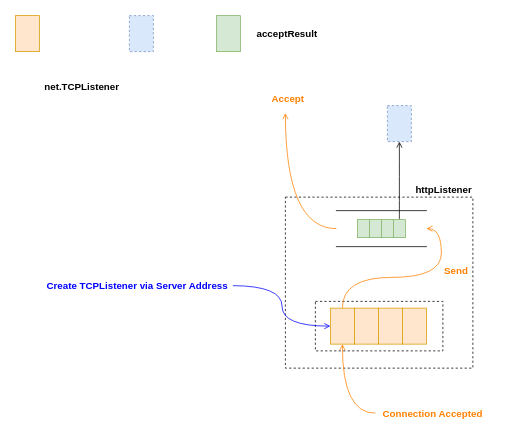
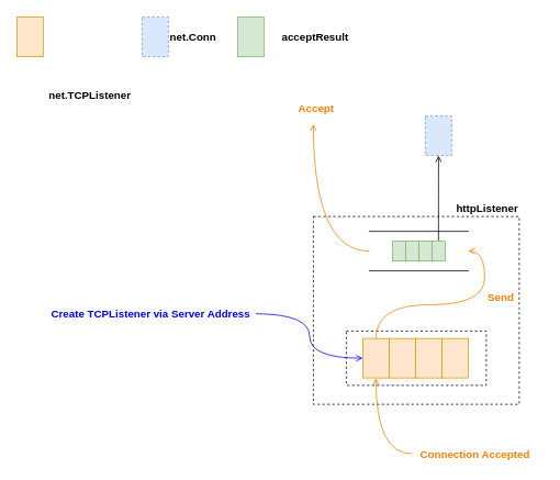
+ <mxCell id="7" value="net.Conn" style="text;html=1;align=left;verticalAlign=middle;resizable=0;points=[];autosize=1;fontSize=13;fontColor=#000000;fontStyle=1;" vertex="1" parent="1"><mxGeometry x="204" y="34" width="70" height="20" as="geometry" /></mxCell>
